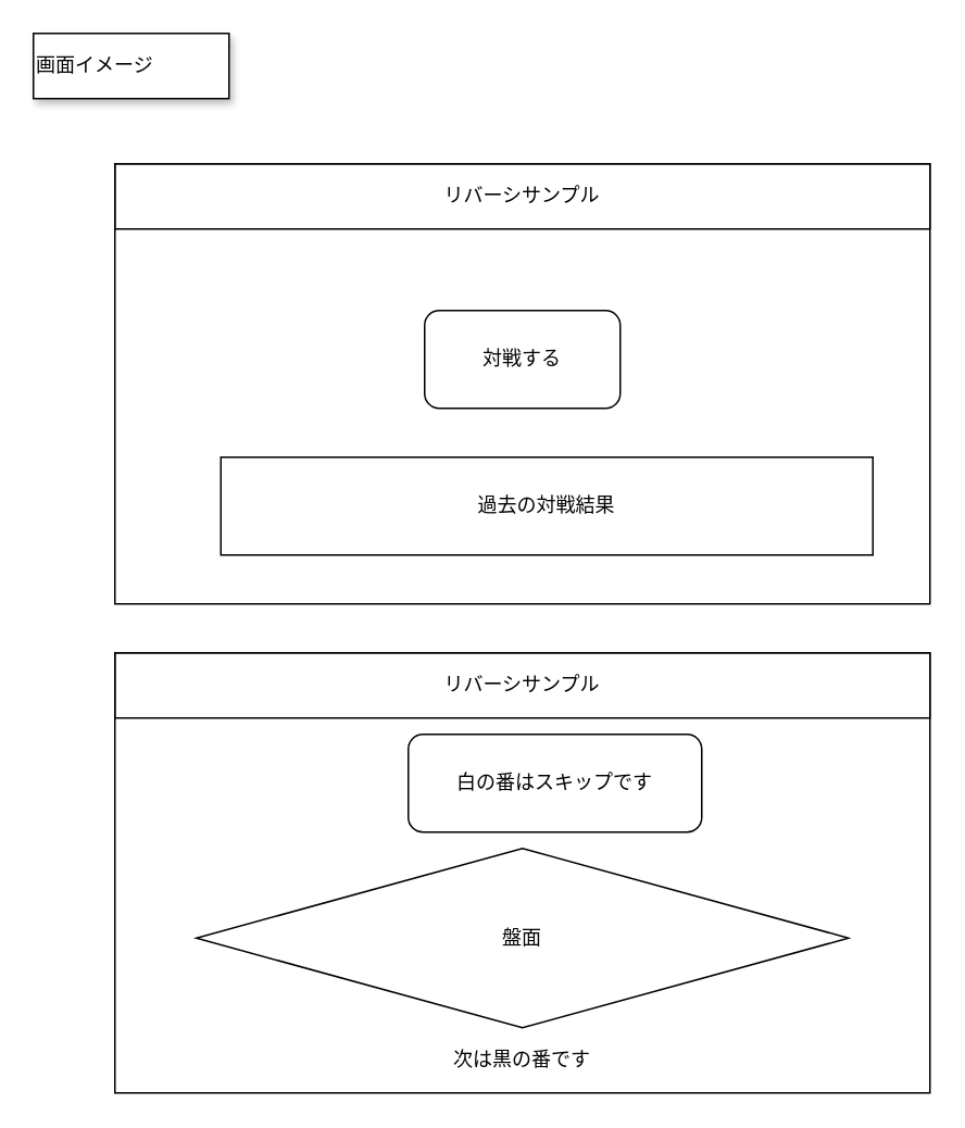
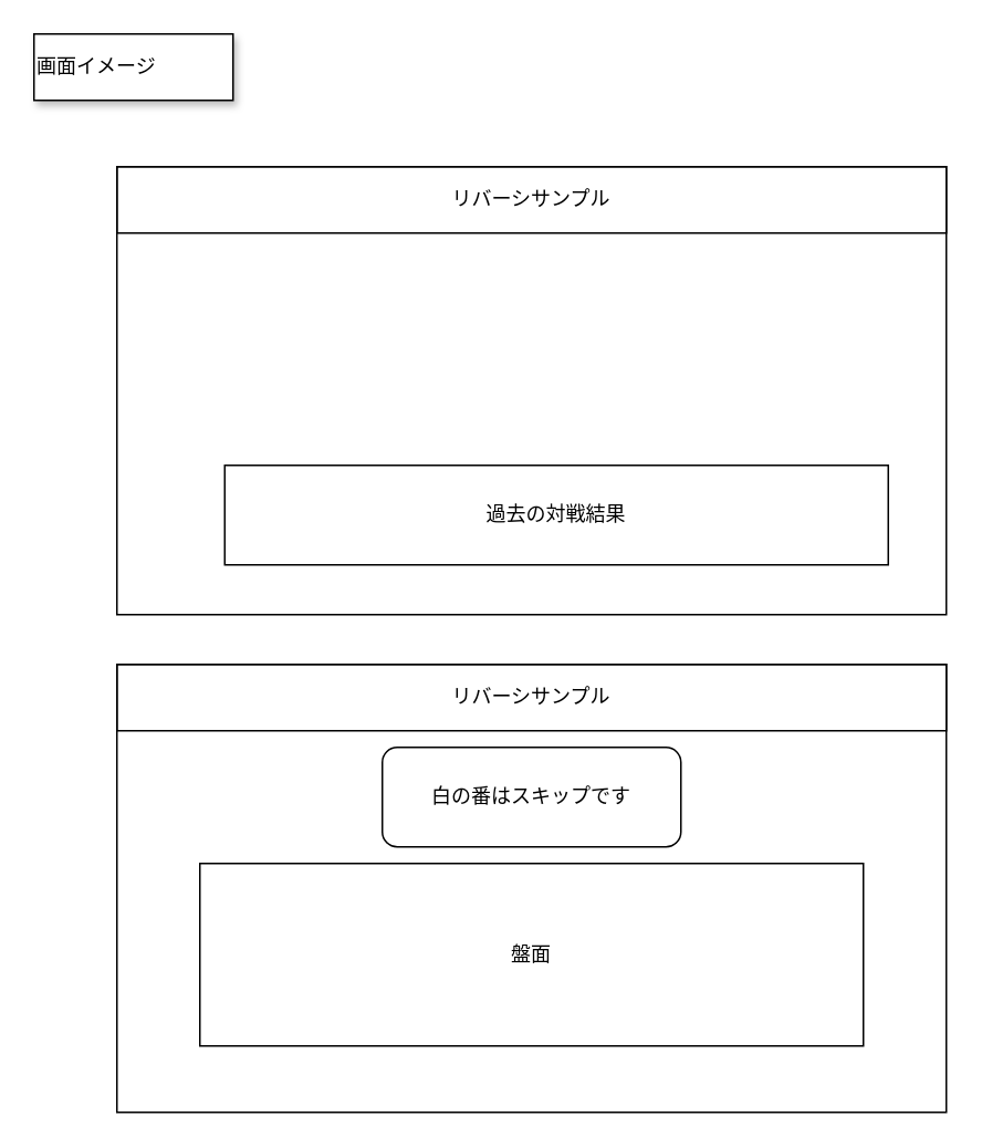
- <mxCell id="4" value="対戦する" style="rounded=1;whiteSpace=wrap;html=1;fillColor=none;" parent="1" vertex="1"><mxGeometry x="260" y="190" width="120" height="60" as="geometry" /></mxCell>
- <mxCell id="9" value="白の番はスキップです" style="rounded=1;whiteSpace=wrap;html=1;fillColor=none;" vertex="1" parent="1"><mxGeometry x="250" y="450" width="180" height="60" as="geometry" /></mxCell>
+ <mxCell id="9" value="白の番はスキップです" style="rounded=1;whiteSpace=wrap;html=1;fillColor=none;" vertex="1" parent="1"><mxGeometry x="230" y="450" width="180" height="60" as="geometry" /></mxCell>
- <mxCell id="10" value="盤面" style="rhombus;whiteSpace=wrap;html=1;fillColor=none;" vertex="1" parent="1"><mxGeometry x="120" y="520" width="400" height="110" as="geometry" /></mxCell>
+ <mxCell id="10" value="盤面" style="rounded=0;whiteSpace=wrap;html=1;fillColor=none;" vertex="1" parent="1"><mxGeometry x="120" y="520" width="400" height="110" as="geometry" /></mxCell>
- <mxCell id="11" value="次は黒の番です" style="rounded=0;whiteSpace=wrap;html=1;fillColor=none;strokeColor=none;" vertex="1" parent="1"><mxGeometry x="120" y="640" width="400" height="20" as="geometry" /></mxCell>
